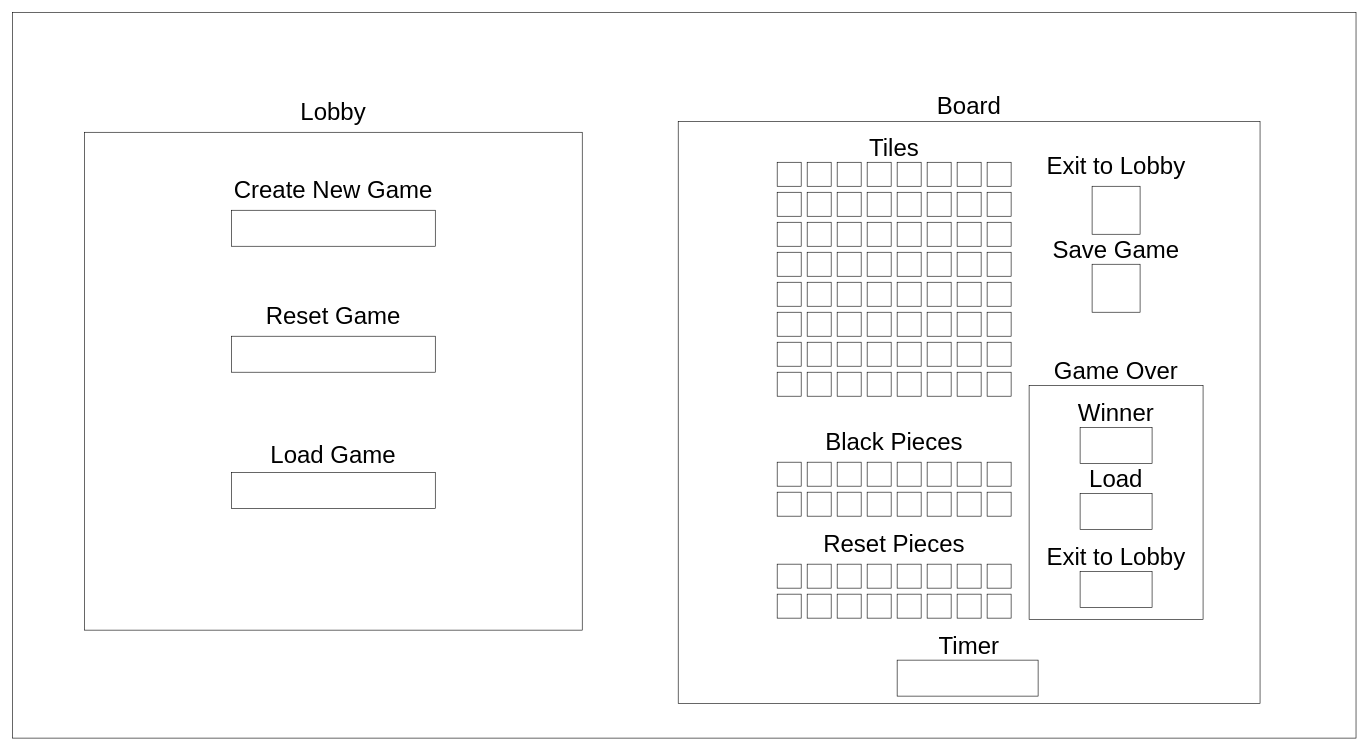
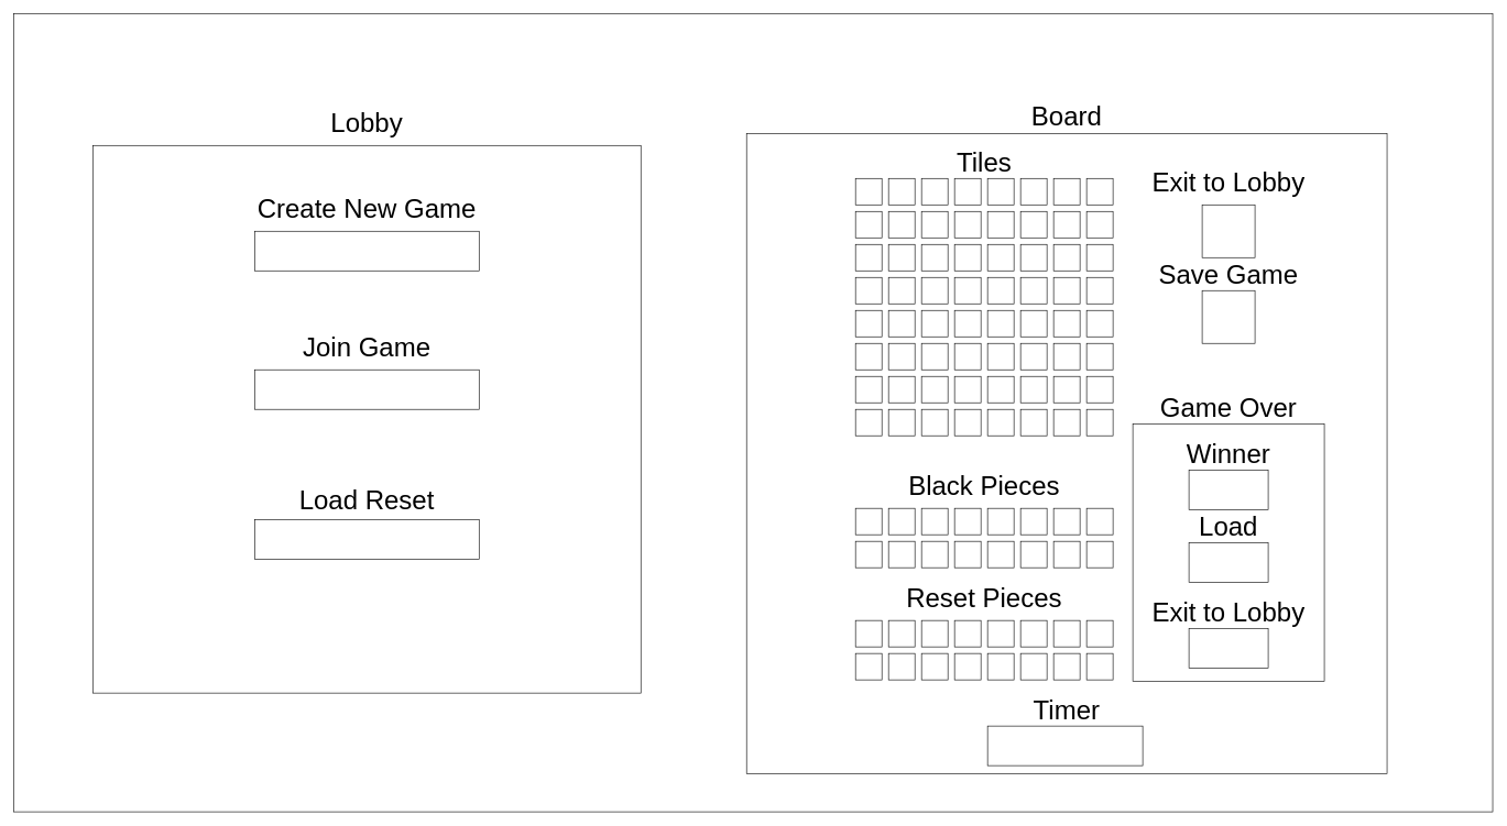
- <mxCell id="120" value="Reset Game" style="text;html=1;strokeColor=none;fillColor=none;align=center;verticalAlign=middle;whiteSpace=wrap;rounded=0;fontSize=40;" vertex="1" parent="1"><mxGeometry x="420" y="480" width="270" height="90" as="geometry" /></mxCell>
+ <mxCell id="120" value="Join Game" style="text;html=1;strokeColor=none;fillColor=none;align=center;verticalAlign=middle;whiteSpace=wrap;rounded=0;fontSize=40;" vertex="1" parent="1"><mxGeometry x="420" y="480" width="270" height="90" as="geometry" /></mxCell>
- <mxCell id="122" value="Load Game" style="text;html=1;strokeColor=none;fillColor=none;align=center;verticalAlign=middle;whiteSpace=wrap;rounded=0;fontSize=40;" vertex="1" parent="1"><mxGeometry x="420" y="712" width="270" height="90" as="geometry" /></mxCell>
+ <mxCell id="122" value="Load Reset" style="text;html=1;strokeColor=none;fillColor=none;align=center;verticalAlign=middle;whiteSpace=wrap;rounded=0;fontSize=40;" vertex="1" parent="1"><mxGeometry x="420" y="712" width="270" height="90" as="geometry" /></mxCell>
